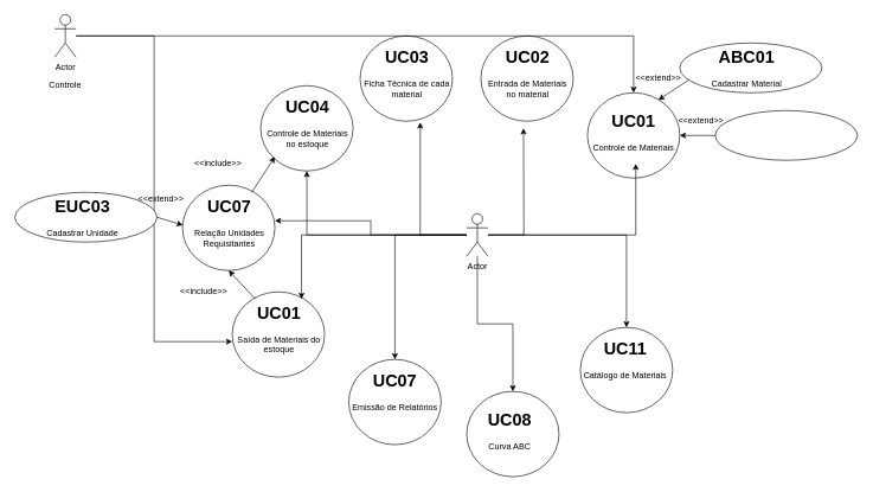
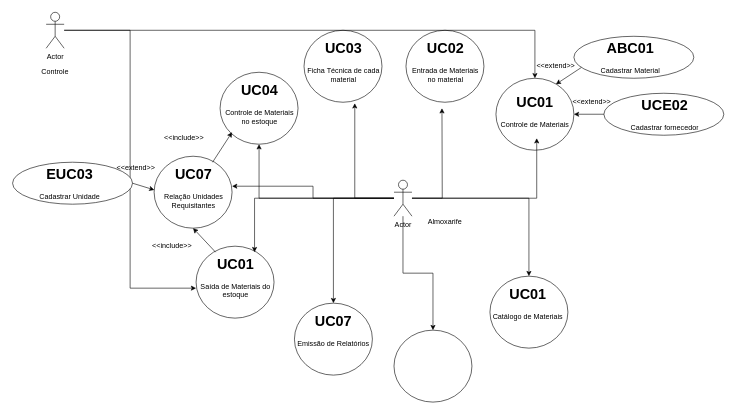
+ <mxCell id="23" value="&lt;h1 style=&quot;text-align: center&quot;&gt;UCE02&lt;/h1&gt;&lt;p&gt;Cadastrar fornecedor&lt;/p&gt;" style="text;html=1;strokeColor=none;fillColor=none;spacing=5;spacingTop=-20;whiteSpace=wrap;overflow=hidden;rounded=0;" parent="1" vertex="1"><mxGeometry x="1046" y="155" width="130" height="70" as="geometry" /></mxCell>
+ <mxCell id="41" value="Almoxarife" style="text;html=1;strokeColor=none;fillColor=none;align=center;verticalAlign=middle;whiteSpace=wrap;rounded=0;" parent="1" vertex="1"><mxGeometry x="721" y="360" width="40" height="20" as="geometry" /></mxCell>
- <mxCell id="19" value="&lt;h1 style=&quot;text-align: center&quot;&gt;UC11&lt;/h1&gt;&lt;p&gt;Catálogo de Materiais&lt;/p&gt;" style="text;html=1;strokeColor=none;fillColor=none;spacing=5;spacingTop=-20;whiteSpace=wrap;overflow=hidden;rounded=0;" parent="1" vertex="1"><mxGeometry x="816" y="470" width="130" height="80" as="geometry" /></mxCell>
+ <mxCell id="19" value="&lt;h1 style=&quot;text-align: center&quot;&gt;UC01&lt;/h1&gt;&lt;p&gt;Catálogo de Materiais&lt;/p&gt;" style="text;html=1;strokeColor=none;fillColor=none;spacing=5;spacingTop=-20;whiteSpace=wrap;overflow=hidden;rounded=0;" parent="1" vertex="1"><mxGeometry x="816" y="470" width="130" height="80" as="geometry" /></mxCell>
- <mxCell id="13" value="&lt;h1 style=&quot;text-align: center&quot;&gt;UC08&lt;/h1&gt;&lt;p style=&quot;text-align: center&quot;&gt;Curva ABC&lt;/p&gt;" style="text;html=1;strokeColor=none;fillColor=none;spacing=5;spacingTop=-20;whiteSpace=wrap;overflow=hidden;rounded=0;" parent="1" vertex="1"><mxGeometry x="681" y="570" width="80" height="80" as="geometry" /></mxCell>
